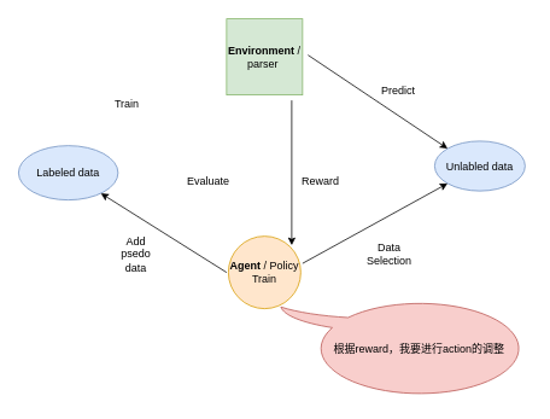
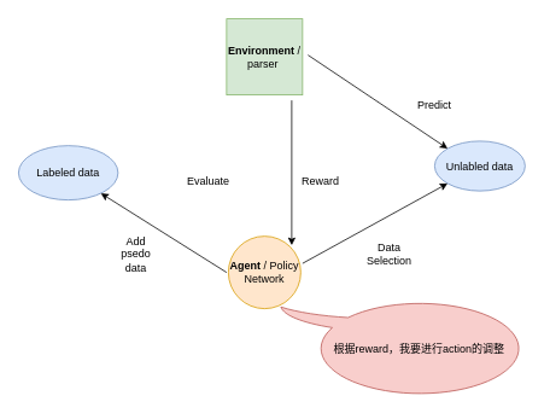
- <mxCell id="8" value="Predict" style="text;html=1;strokeColor=none;fillColor=none;align=center;verticalAlign=middle;whiteSpace=wrap;rounded=0;" vertex="1" parent="1"><mxGeometry x="420" y="90" width="40" height="20" as="geometry" /></mxCell>
+ <mxCell id="8" value="Predict" style="text;html=1;strokeColor=none;fillColor=none;align=center;verticalAlign=middle;whiteSpace=wrap;rounded=0;" vertex="1" parent="1"><mxGeometry x="460" y="105" width="40" height="20" as="geometry" /></mxCell>
- <mxCell id="15" value="Train" style="text;html=1;strokeColor=none;fillColor=none;align=center;verticalAlign=middle;whiteSpace=wrap;rounded=0;" vertex="1" parent="1"><mxGeometry x="120" y="104" width="40" height="20" as="geometry" /></mxCell>
- <mxCell id="2" value="&lt;b&gt;Agent&lt;/b&gt; / Policy Train" style="ellipse;whiteSpace=wrap;html=1;aspect=fixed;fillColor=#ffe6cc;strokeColor=#d79b00;" vertex="1" parent="1"><mxGeometry x="252" y="260" width="80" height="80" as="geometry" /></mxCell>
+ <mxCell id="2" value="&lt;b&gt;Agent&lt;/b&gt; / Policy Network" style="ellipse;whiteSpace=wrap;html=1;aspect=fixed;fillColor=#ffe6cc;strokeColor=#d79b00;" vertex="1" parent="1"><mxGeometry x="252" y="260" width="80" height="80" as="geometry" /></mxCell>
